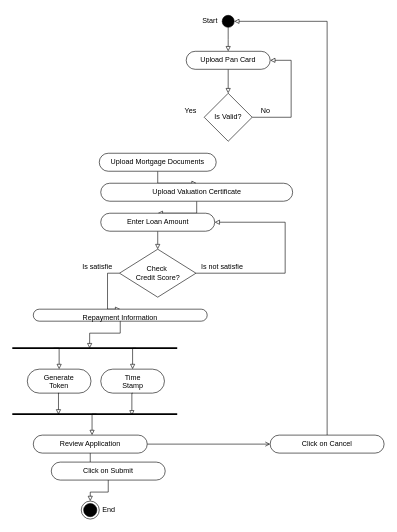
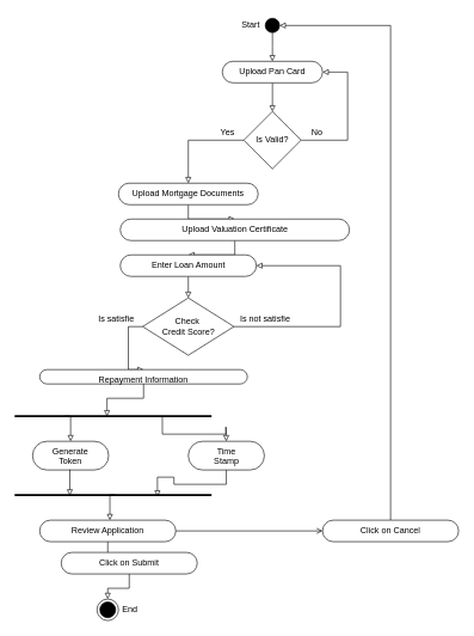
+ <mxCell id="7" style="edgeStyle=orthogonalEdgeStyle;rounded=0;orthogonalLoop=1;jettySize=auto;html=1;exitX=0;exitY=0.5;exitDx=0;exitDy=0;entryX=0.5;entryY=0;entryDx=0;entryDy=0;endArrow=block;endFill=0;" parent="1" source="8" target="12" edge="1"><mxGeometry relative="1" as="geometry" /></mxCell>
- <mxCell id="28" value="Time&lt;div&gt;Stamp&lt;/div&gt;" style="html=1;align=center;verticalAlign=top;rounded=1;absoluteArcSize=1;arcSize=52;dashed=0;whiteSpace=wrap;" parent="1" vertex="1"><mxGeometry x="167.5" y="615" width="106.25" height="40" as="geometry" /></mxCell>
+ <mxCell id="28" value="Time&lt;div&gt;Stamp&lt;/div&gt;" style="html=1;align=center;verticalAlign=top;rounded=1;absoluteArcSize=1;arcSize=52;dashed=0;whiteSpace=wrap;" parent="1" vertex="1"><mxGeometry x="262.5" y="615" width="106.25" height="40" as="geometry" /></mxCell>
